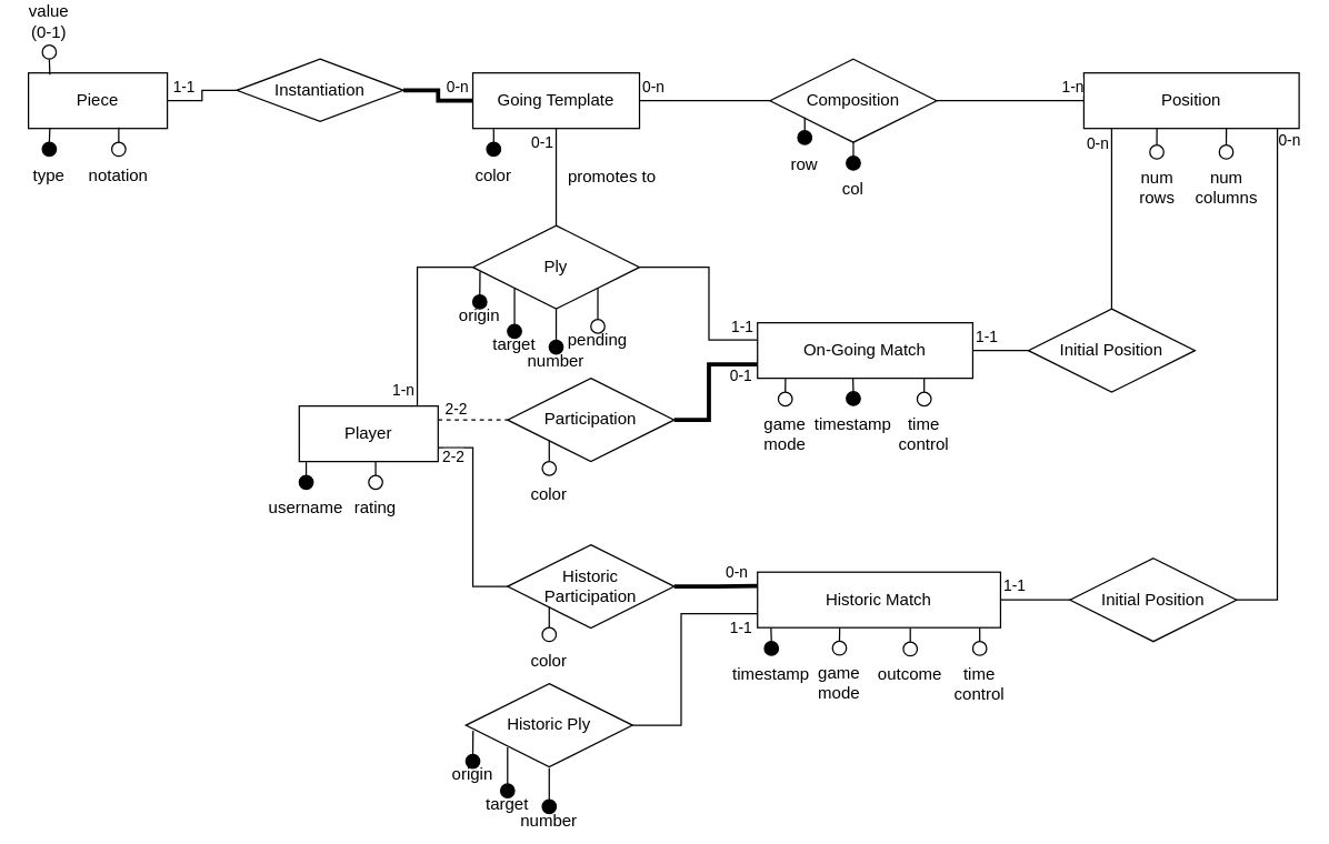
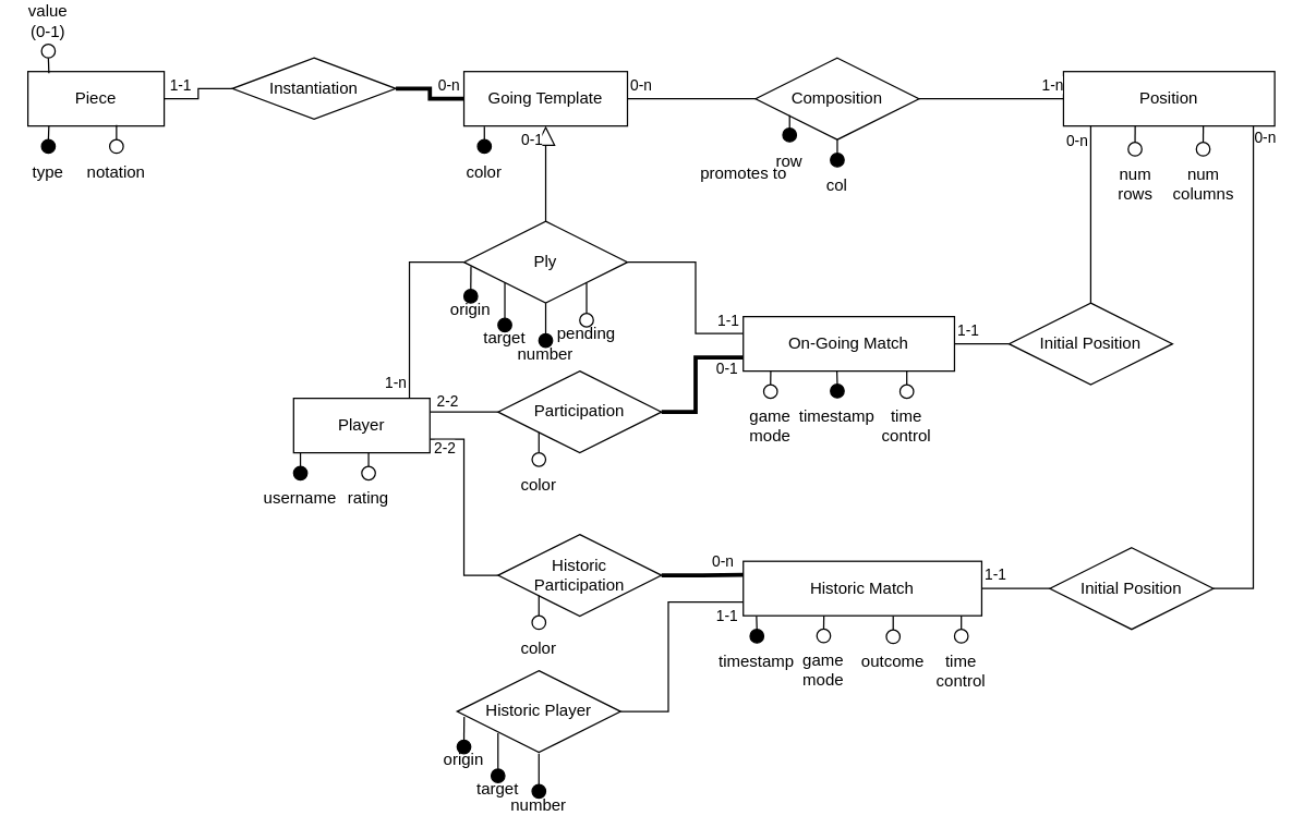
- <mxCell id="30" value="0-1" style="edgeStyle=orthogonalEdgeStyle;rounded=0;orthogonalLoop=1;jettySize=auto;html=1;exitX=0.5;exitY=0;exitDx=0;exitDy=0;strokeWidth=1;fontColor=#000000;endArrow=none;endFill=0;startSize=12;endSize=12;sourcePerimeterSpacing=6;entryX=0.5;entryY=1;entryDx=0;entryDy=0;entryPerimeter=0;" edge="1" parent="1" source="31" target="7"><mxGeometry x="0.714" y="10" relative="1" as="geometry"><mxPoint x="620" y="40" as="targetPoint" /><Array as="points"><mxPoint x="400" y="100" /><mxPoint x="400" y="100" /></Array><mxPoint as="offset" /></mxGeometry></mxCell>
+ <mxCell id="30" value="0-1" style="edgeStyle=orthogonalEdgeStyle;rounded=0;orthogonalLoop=1;jettySize=auto;html=1;exitX=0.5;exitY=0;exitDx=0;exitDy=0;strokeWidth=1;fontColor=#000000;endArrow=block;endFill=0;startSize=12;endSize=12;sourcePerimeterSpacing=6;entryX=0.5;entryY=1;entryDx=0;entryDy=0;entryPerimeter=0;" edge="1" parent="1" source="31" target="7"><mxGeometry x="0.714" y="10" relative="1" as="geometry"><mxPoint x="620" y="40" as="targetPoint" /><Array as="points"><mxPoint x="400" y="100" /><mxPoint x="400" y="100" /></Array><mxPoint as="offset" /></mxGeometry></mxCell>
- <mxCell id="90" value="promotes to" style="text;html=1;align=center;verticalAlign=middle;resizable=0;points=[];autosize=1;strokeColor=none;fillColor=none;fontColor=#000000;" vertex="1" parent="1"><mxGeometry x="395" y="100" width="90" height="30" as="geometry" /></mxCell>
+ <mxCell id="90" value="promotes to" style="text;html=1;align=center;verticalAlign=middle;resizable=0;points=[];autosize=1;strokeColor=none;fillColor=none;fontColor=#000000;" vertex="1" parent="1"><mxGeometry x="500" y="100" width="90" height="30" as="geometry" /></mxCell>
- <mxCell id="15" value="2-2" style="edgeStyle=orthogonalEdgeStyle;rounded=0;orthogonalLoop=1;jettySize=auto;html=1;exitX=1;exitY=0.25;exitDx=0;exitDy=0;entryX=0;entryY=0.5;entryDx=0;entryDy=0;endArrow=none;endFill=0;dashed=1;" edge="1" parent="1" source="18" target="26"><mxGeometry x="-0.48" y="8" relative="1" as="geometry"><Array as="points"><mxPoint x="365" y="290" /></Array><mxPoint as="offset" /></mxGeometry></mxCell>
+ <mxCell id="15" value="2-2" style="edgeStyle=orthogonalEdgeStyle;rounded=0;orthogonalLoop=1;jettySize=auto;html=1;exitX=1;exitY=0.25;exitDx=0;exitDy=0;entryX=0;entryY=0.5;entryDx=0;entryDy=0;endArrow=none;endFill=0;" edge="1" parent="1" source="18" target="26"><mxGeometry x="-0.48" y="8" relative="1" as="geometry"><Array as="points"><mxPoint x="365" y="290" /></Array><mxPoint as="offset" /></mxGeometry></mxCell>
- <mxCell id="51" value="Historic Ply" style="shape=rhombus;perimeter=rhombusPerimeter;whiteSpace=wrap;html=1;align=center;fillColor=#FFFFFF;" vertex="1" parent="1"><mxGeometry x="335" y="480" width="120" height="60" as="geometry" /></mxCell>
+ <mxCell id="51" value="Historic Player" style="shape=rhombus;perimeter=rhombusPerimeter;whiteSpace=wrap;html=1;align=center;fillColor=#FFFFFF;" vertex="1" parent="1"><mxGeometry x="335" y="480" width="120" height="60" as="geometry" /></mxCell>
